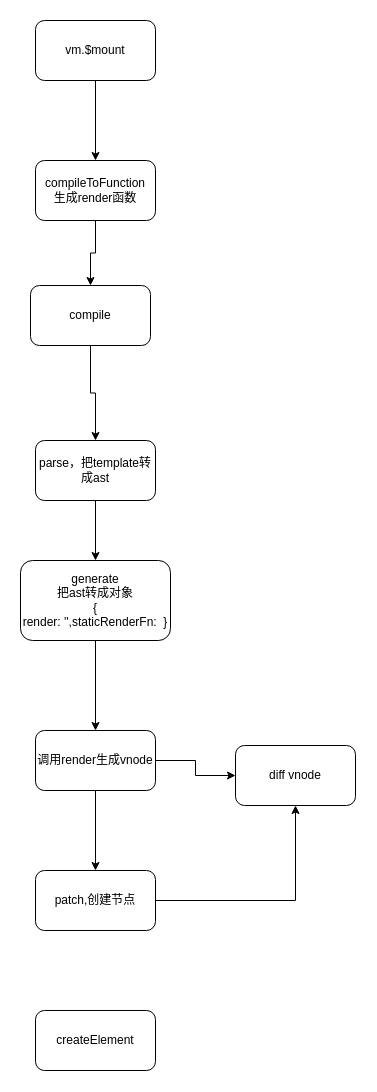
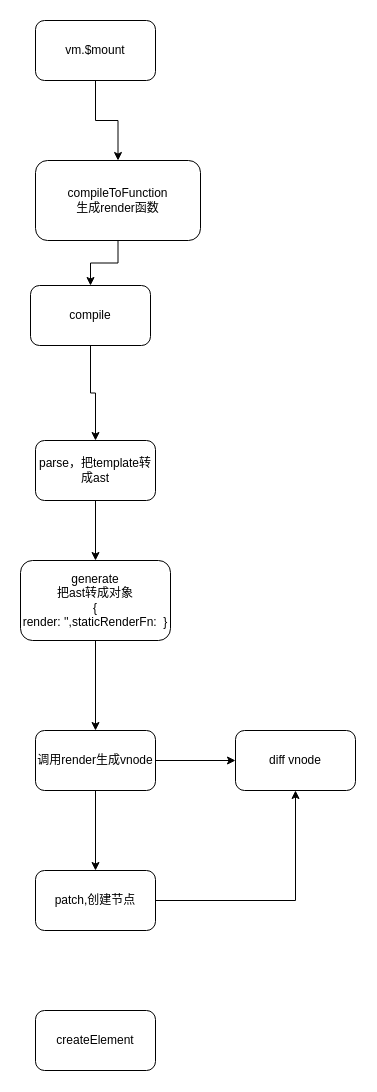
- <mxCell id="5" value="compileToFunction&lt;br&gt;生成render函数" style="whiteSpace=wrap;html=1;rounded=1;" parent="1" vertex="1"><mxGeometry x="35" y="160" width="120" height="60" as="geometry" /></mxCell>
+ <mxCell id="5" value="compileToFunction&lt;br&gt;生成render函数" style="whiteSpace=wrap;html=1;rounded=1;" parent="1" vertex="1"><mxGeometry x="35" y="160" width="165" height="80" as="geometry" /></mxCell>
- <mxCell id="15" value="diff vnode" style="whiteSpace=wrap;html=1;rounded=1;" parent="1" vertex="1"><mxGeometry x="235" y="745" width="120" height="60" as="geometry" /></mxCell>
+ <mxCell id="15" value="diff vnode" style="whiteSpace=wrap;html=1;rounded=1;" parent="1" vertex="1"><mxGeometry x="235" y="730" width="120" height="60" as="geometry" /></mxCell>
